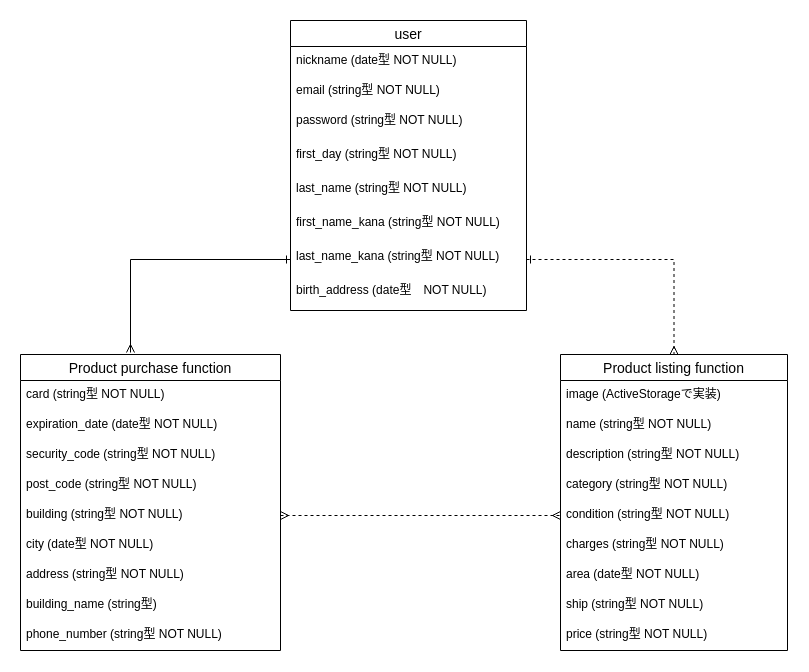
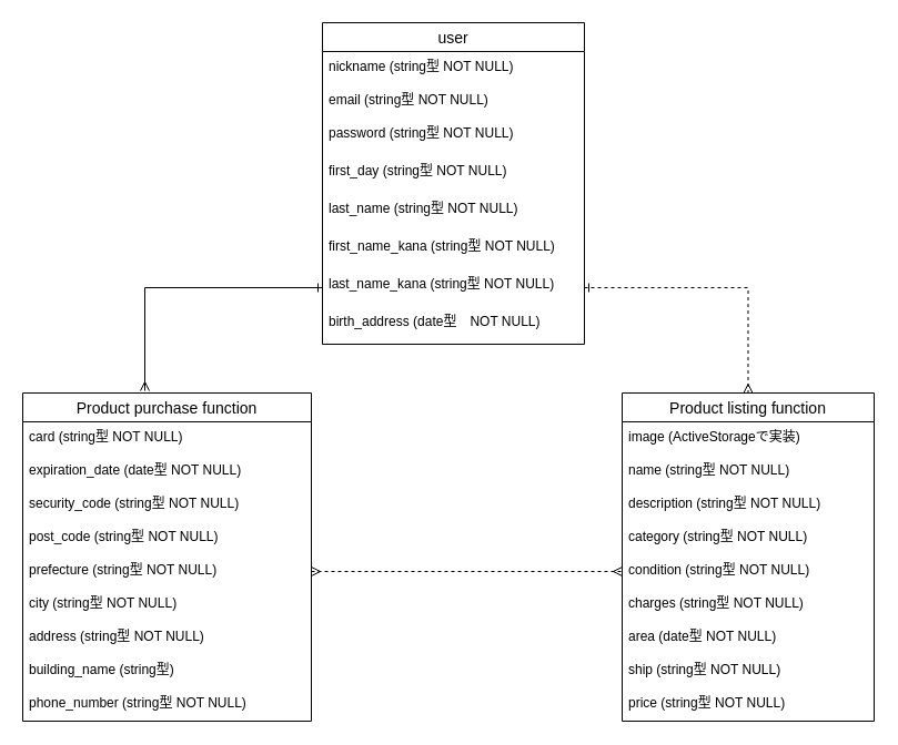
- <mxCell id="3" value="nickname (date型 NOT NULL)" style="text;strokeColor=none;fillColor=none;spacingLeft=4;spacingRight=4;overflow=hidden;rotatable=0;points=[[0,0.5],[1,0.5]];portConstraint=eastwest;fontSize=12;" vertex="1" parent="2"><mxGeometry y="26" width="236" height="30" as="geometry" /></mxCell>
+ <mxCell id="3" value="nickname (string型 NOT NULL)" style="text;strokeColor=none;fillColor=none;spacingLeft=4;spacingRight=4;overflow=hidden;rotatable=0;points=[[0,0.5],[1,0.5]];portConstraint=eastwest;fontSize=12;" vertex="1" parent="2"><mxGeometry y="26" width="236" height="30" as="geometry" /></mxCell>
- <mxCell id="26" value="building (string型 NOT NULL)" style="text;strokeColor=none;fillColor=none;spacingLeft=4;spacingRight=4;overflow=hidden;rotatable=0;points=[[0,0.5],[1,0.5]];portConstraint=eastwest;fontSize=12;" vertex="1" parent="21"><mxGeometry y="146" width="260" height="30" as="geometry" /></mxCell>
+ <mxCell id="26" value="prefecture (string型 NOT NULL)" style="text;strokeColor=none;fillColor=none;spacingLeft=4;spacingRight=4;overflow=hidden;rotatable=0;points=[[0,0.5],[1,0.5]];portConstraint=eastwest;fontSize=12;" vertex="1" parent="21"><mxGeometry y="146" width="260" height="30" as="geometry" /></mxCell>
- <mxCell id="27" value="city (date型 NOT NULL)" style="text;strokeColor=none;fillColor=none;spacingLeft=4;spacingRight=4;overflow=hidden;rotatable=0;points=[[0,0.5],[1,0.5]];portConstraint=eastwest;fontSize=12;" vertex="1" parent="21"><mxGeometry y="176" width="260" height="30" as="geometry" /></mxCell>
+ <mxCell id="27" value="city (string型 NOT NULL)" style="text;strokeColor=none;fillColor=none;spacingLeft=4;spacingRight=4;overflow=hidden;rotatable=0;points=[[0,0.5],[1,0.5]];portConstraint=eastwest;fontSize=12;" vertex="1" parent="21"><mxGeometry y="176" width="260" height="30" as="geometry" /></mxCell>
